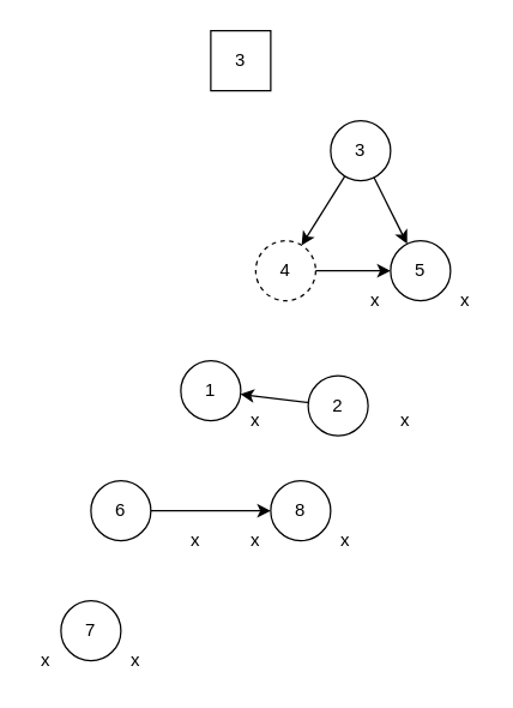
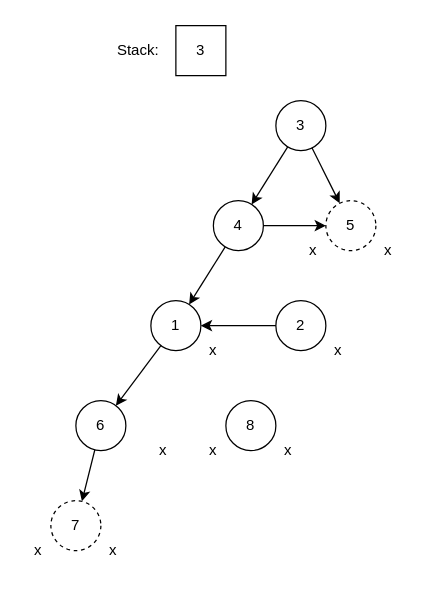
+ <mxCell id="11" value="Stack:" style="text;html=1;align=center;verticalAlign=middle;whiteSpace=wrap;rounded=0;" parent="1" vertex="1"><mxGeometry x="80" y="20" width="60" height="40" as="geometry" /></mxCell>
- <mxCell id="4" value="4" style="ellipse;whiteSpace=wrap;html=1;aspect=fixed;fillColor=none;dashed=1;" parent="1" vertex="1"><mxGeometry x="170" y="160" width="40" height="40" as="geometry" /></mxCell>
+ <mxCell id="4" value="4" style="ellipse;whiteSpace=wrap;html=1;aspect=fixed;fillColor=none;" parent="1" vertex="1"><mxGeometry x="170" y="160" width="40" height="40" as="geometry" /></mxCell>
- <mxCell id="27" value="5" style="ellipse;whiteSpace=wrap;html=1;aspect=fixed;fillColor=none;" vertex="1" parent="1"><mxGeometry x="260" y="160" width="40" height="40" as="geometry" /></mxCell>
+ <mxCell id="27" value="5" style="ellipse;whiteSpace=wrap;html=1;aspect=fixed;fillColor=none;dashed=1;" vertex="1" parent="1"><mxGeometry x="260" y="160" width="40" height="40" as="geometry" /></mxCell>
+ <mxCell id="3" style="rounded=0;orthogonalLoop=1;jettySize=auto;html=1;" parent="1" source="4" target="6" edge="1"><mxGeometry relative="1" as="geometry" /></mxCell>
- <mxCell id="19" value="2" style="ellipse;whiteSpace=wrap;html=1;aspect=fixed;fillColor=none;" parent="1" vertex="1"><mxGeometry x="205" y="250" width="40" height="40" as="geometry" /></mxCell>
+ <mxCell id="19" value="2" style="ellipse;whiteSpace=wrap;html=1;aspect=fixed;fillColor=none;" parent="1" vertex="1"><mxGeometry x="220" y="240" width="40" height="40" as="geometry" /></mxCell>
+ <mxCell id="13" style="rounded=0;orthogonalLoop=1;jettySize=auto;html=1;" parent="1" source="6" target="12" edge="1"><mxGeometry relative="1" as="geometry"><mxPoint x="180" y="320" as="sourcePoint" /><mxPoint x="151" y="253" as="targetPoint" /></mxGeometry></mxCell>
- <mxCell id="15" style="rounded=0;orthogonalLoop=1;jettySize=auto;html=1;" parent="1" source="12" target="21" edge="1"><mxGeometry relative="1" as="geometry"><mxPoint x="181" y="208" as="sourcePoint" /><mxPoint x="159" y="252" as="targetPoint" /></mxGeometry></mxCell>
+ <mxCell id="15" style="rounded=0;orthogonalLoop=1;jettySize=auto;html=1;" parent="1" source="12" target="14" edge="1"><mxGeometry relative="1" as="geometry"><mxPoint x="181" y="208" as="sourcePoint" /><mxPoint x="159" y="252" as="targetPoint" /></mxGeometry></mxCell>
- <mxCell id="14" value="7" style="ellipse;whiteSpace=wrap;html=1;aspect=fixed;fillColor=none;" parent="1" vertex="1"><mxGeometry x="40" y="400" width="40" height="40" as="geometry" /></mxCell>
+ <mxCell id="14" value="7" style="ellipse;whiteSpace=wrap;html=1;aspect=fixed;fillColor=none;dashed=1;" parent="1" vertex="1"><mxGeometry x="40" y="400" width="40" height="40" as="geometry" /></mxCell>
